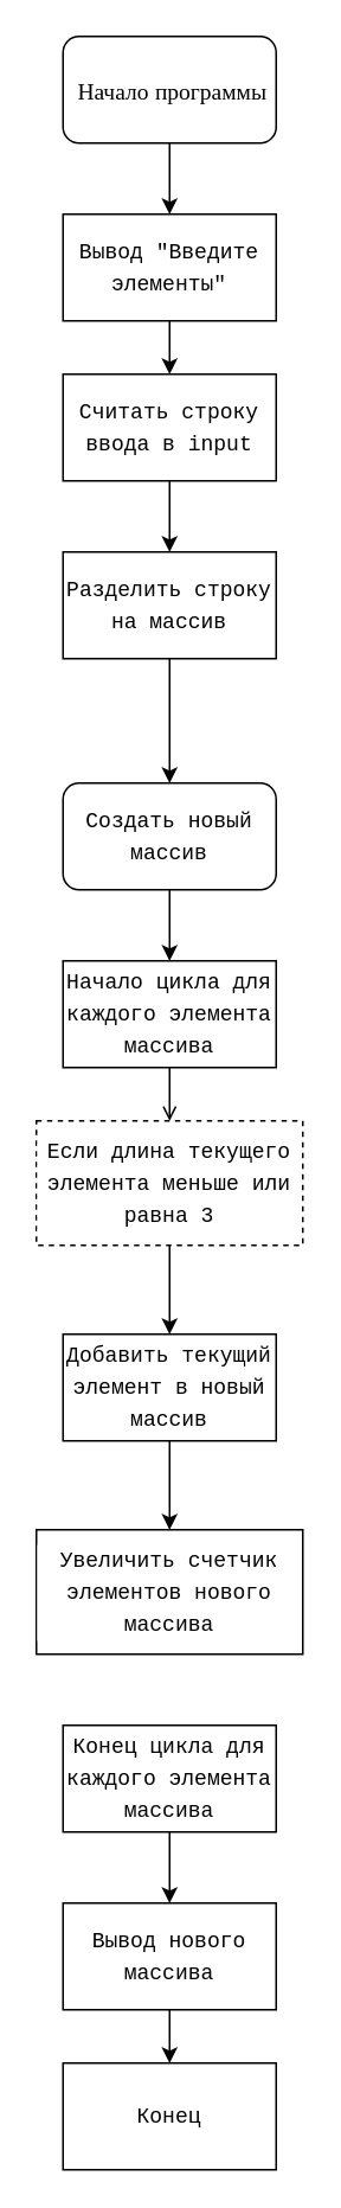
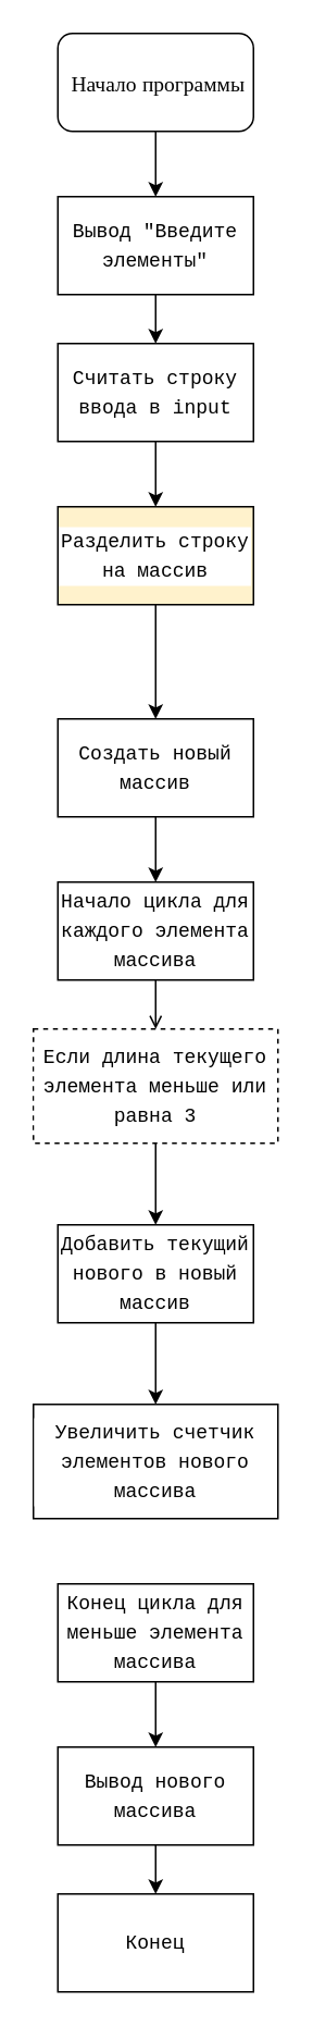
- <mxCell id="9" value="&lt;div style=&quot;background-color: rgb(255, 255, 255); font-family: Menlo, Monaco, &amp;quot;Courier New&amp;quot;, monospace; line-height: 18px;&quot;&gt;Разделить строку на массив&lt;/div&gt;" style="rounded=0;whiteSpace=wrap;html=1;" vertex="1" parent="1"><mxGeometry x="35" y="310" width="120" height="60" as="geometry" /></mxCell>
+ <mxCell id="9" value="&lt;div style=&quot;background-color: rgb(255, 255, 255); font-family: Menlo, Monaco, &amp;quot;Courier New&amp;quot;, monospace; line-height: 18px;&quot;&gt;Разделить строку на массив&lt;/div&gt;" style="rounded=0;whiteSpace=wrap;html=1;fillColor=#fff2cc;" vertex="1" parent="1"><mxGeometry x="35" y="310" width="120" height="60" as="geometry" /></mxCell>
- <mxCell id="11" value="&lt;div style=&quot;background-color: rgb(255, 255, 255); font-family: Menlo, Monaco, &amp;quot;Courier New&amp;quot;, monospace; line-height: 18px;&quot;&gt;Создать новый массив &lt;/div&gt;" style="whiteSpace=wrap;html=1;rounded=1;" vertex="1" parent="1"><mxGeometry x="35" y="440" width="120" height="60" as="geometry" /></mxCell>
+ <mxCell id="11" value="&lt;div style=&quot;background-color: rgb(255, 255, 255); font-family: Menlo, Monaco, &amp;quot;Courier New&amp;quot;, monospace; line-height: 18px;&quot;&gt;Создать новый массив &lt;/div&gt;" style="rounded=0;whiteSpace=wrap;html=1;" vertex="1" parent="1"><mxGeometry x="35" y="440" width="120" height="60" as="geometry" /></mxCell>
- <mxCell id="17" value="&lt;div style=&quot;background-color: rgb(255, 255, 255); font-family: Menlo, Monaco, &amp;quot;Courier New&amp;quot;, monospace; line-height: 18px;&quot;&gt;Добавить текущий элемент в новый массив &lt;/div&gt;" style="rounded=0;whiteSpace=wrap;html=1;" vertex="1" parent="1"><mxGeometry x="35" y="750" width="120" height="60" as="geometry" /></mxCell>
+ <mxCell id="17" value="&lt;div style=&quot;background-color: rgb(255, 255, 255); font-family: Menlo, Monaco, &amp;quot;Courier New&amp;quot;, monospace; line-height: 18px;&quot;&gt;Добавить текущий нового в новый массив &lt;/div&gt;" style="rounded=0;whiteSpace=wrap;html=1;" vertex="1" parent="1"><mxGeometry x="35" y="750" width="120" height="60" as="geometry" /></mxCell>
- <mxCell id="20" value="&lt;div style=&quot;background-color: rgb(255, 255, 255); font-family: Menlo, Monaco, &amp;quot;Courier New&amp;quot;, monospace; line-height: 18px;&quot;&gt;Конец цикла для каждого элемента массива &lt;/div&gt;" style="rounded=0;whiteSpace=wrap;html=1;" vertex="1" parent="1"><mxGeometry x="35" y="970" width="120" height="60" as="geometry" /></mxCell>
+ <mxCell id="20" value="&lt;div style=&quot;background-color: rgb(255, 255, 255); font-family: Menlo, Monaco, &amp;quot;Courier New&amp;quot;, monospace; line-height: 18px;&quot;&gt;Конец цикла для меньше элемента массива &lt;/div&gt;" style="rounded=0;whiteSpace=wrap;html=1;" vertex="1" parent="1"><mxGeometry x="35" y="970" width="120" height="60" as="geometry" /></mxCell>
